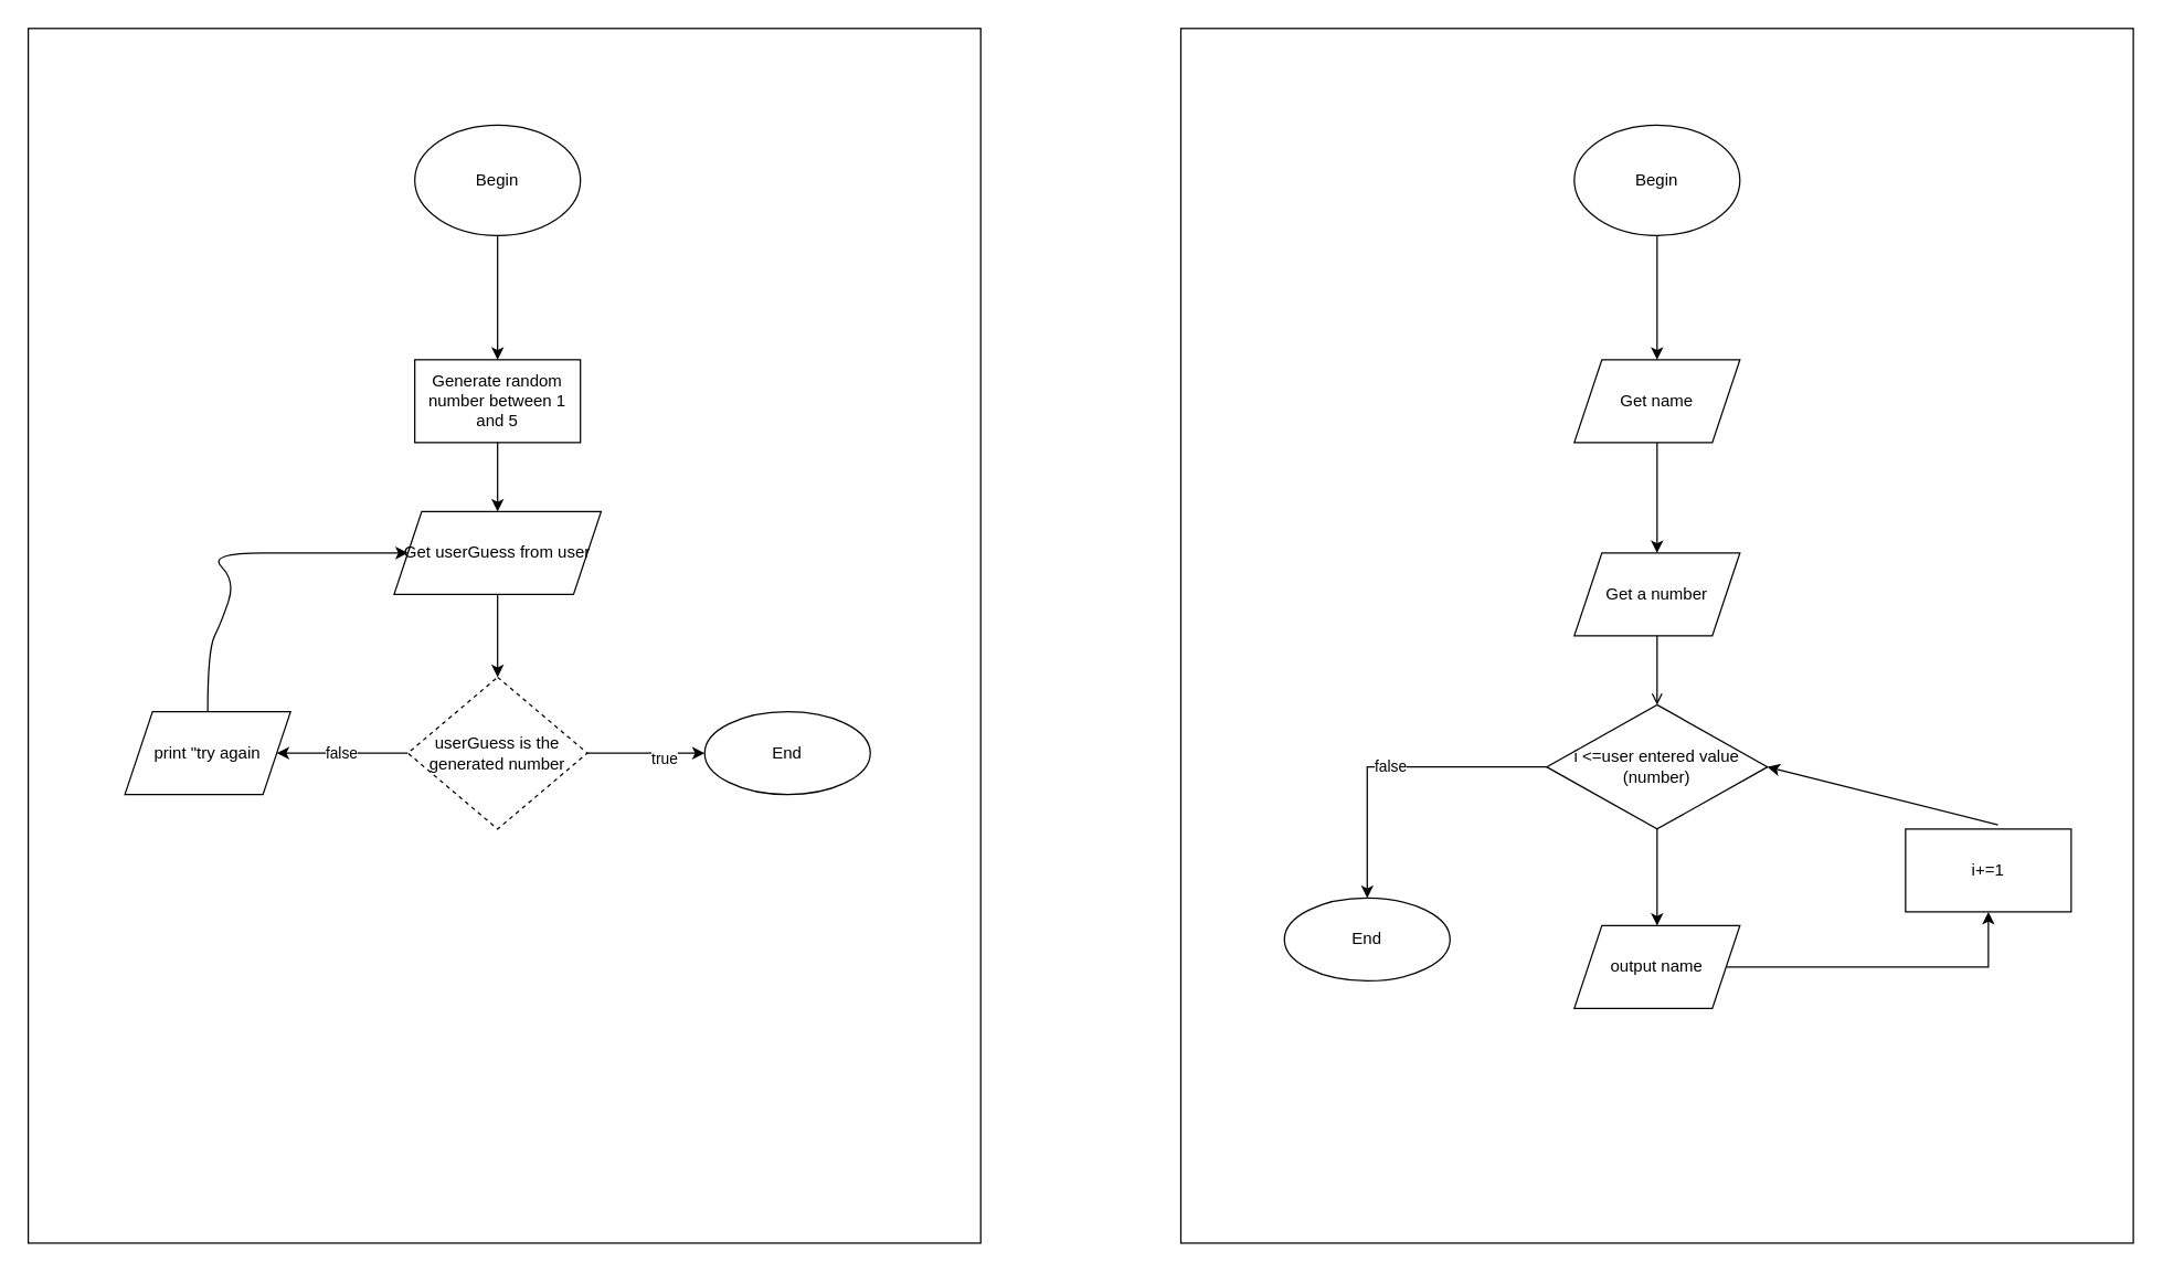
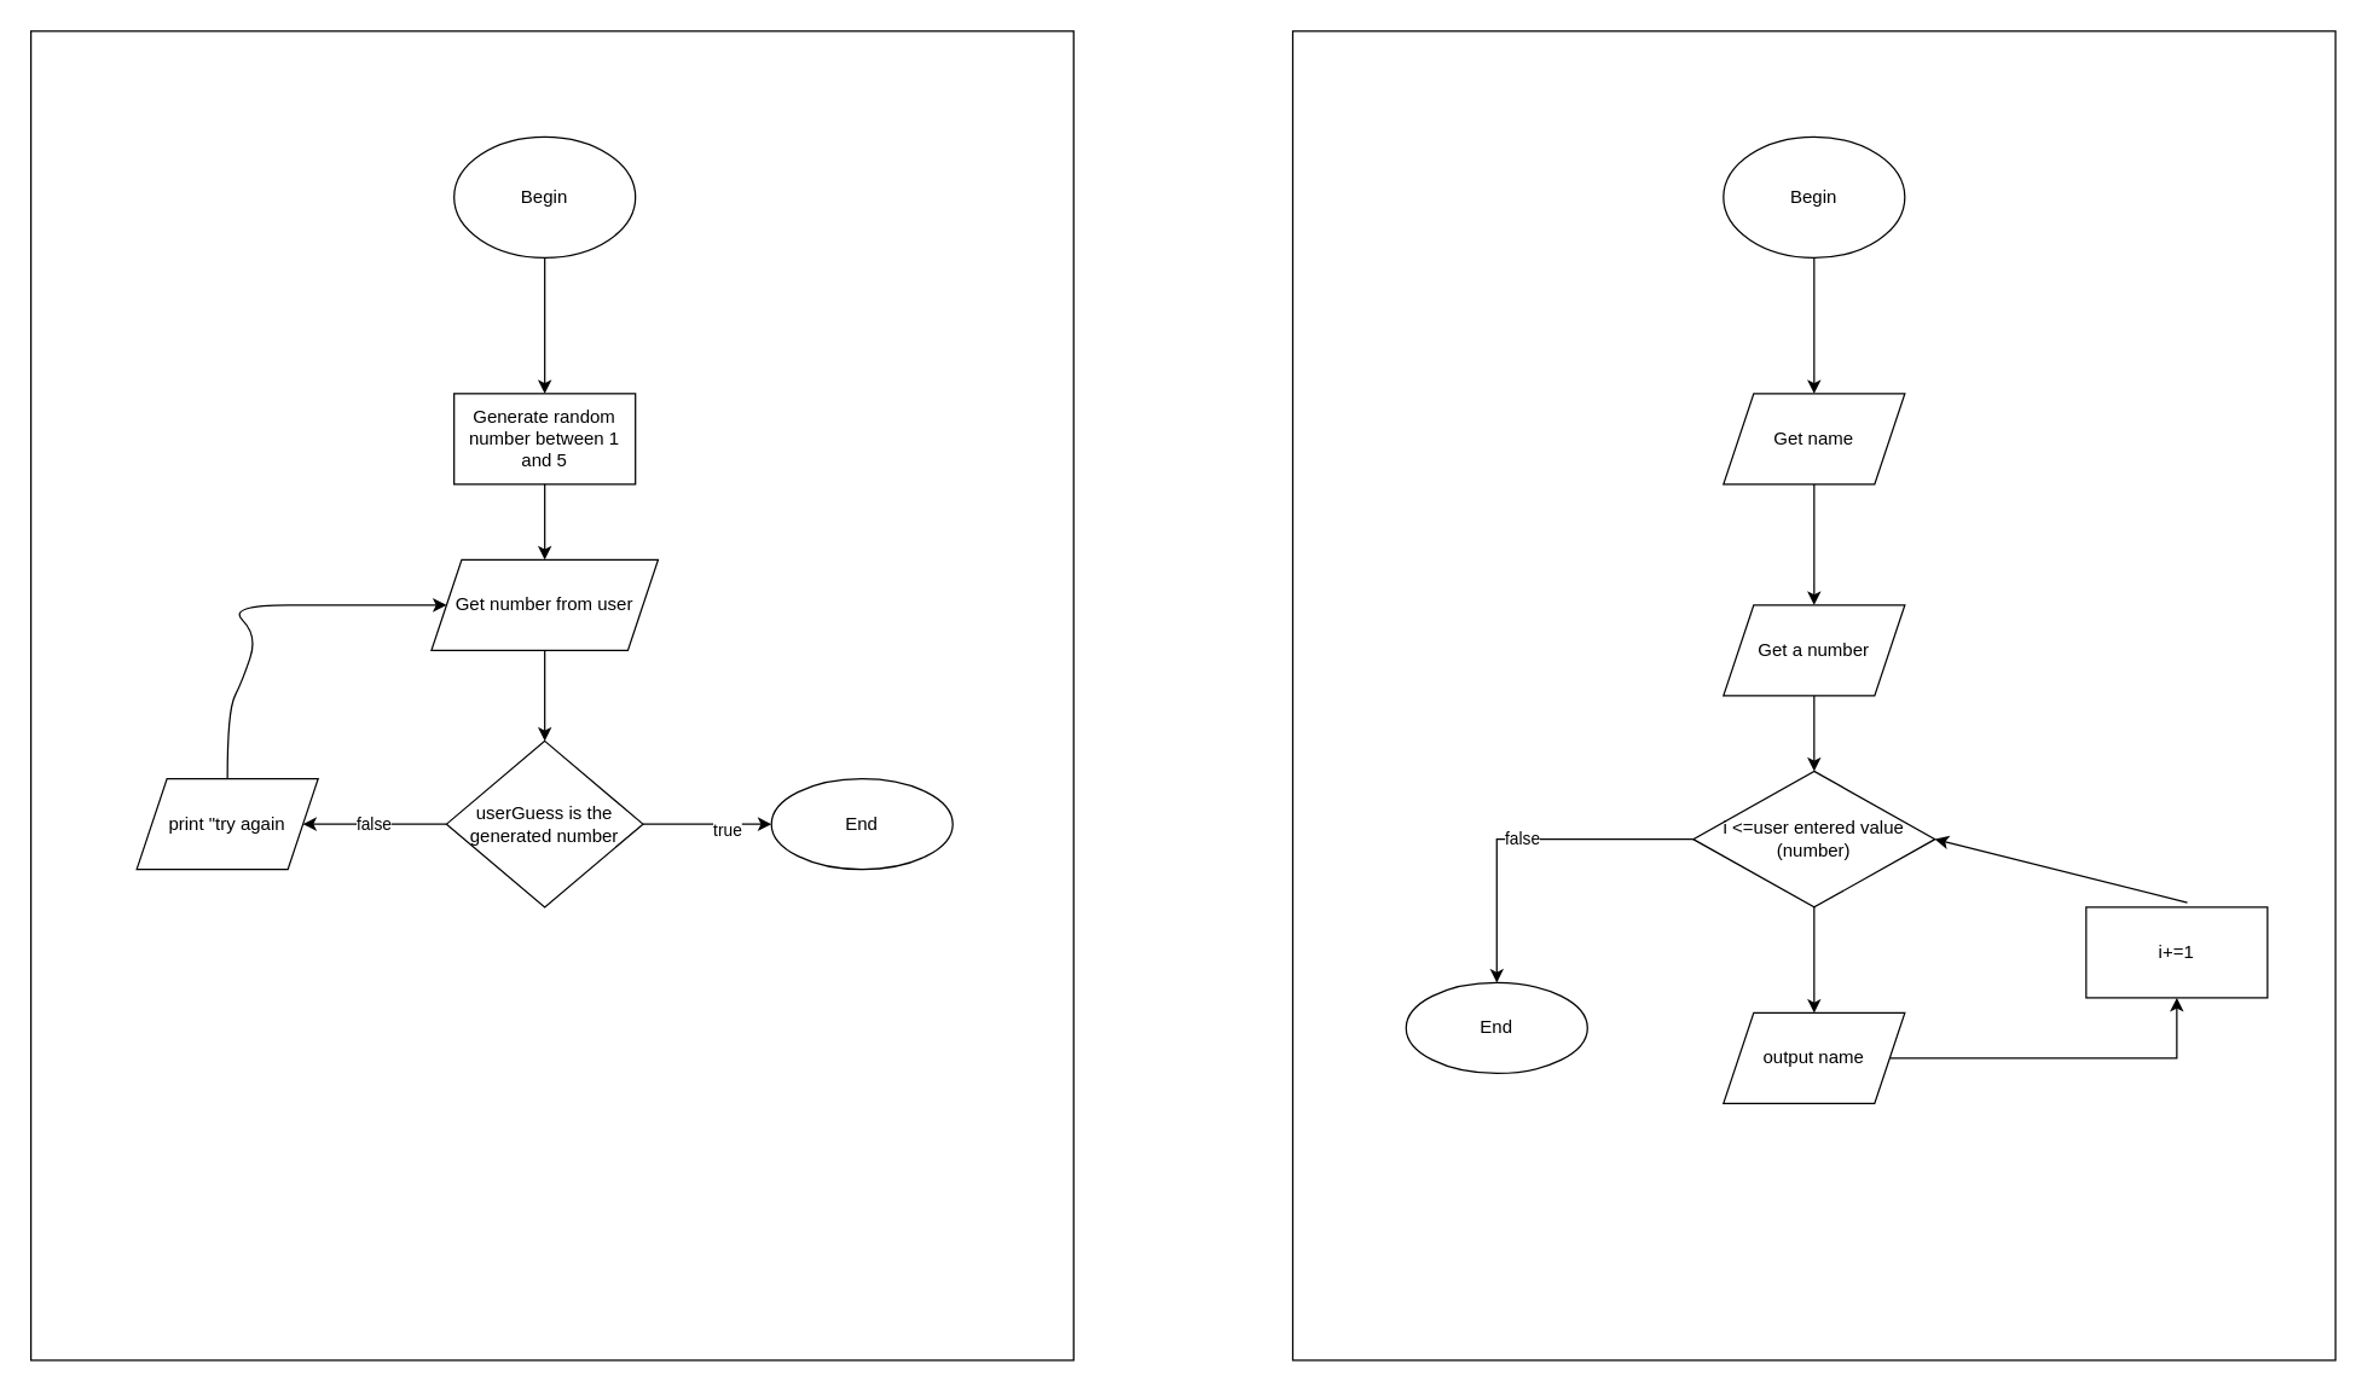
- <mxCell id="22" value="Get userGuess from user" style="shape=parallelogram;perimeter=parallelogramPerimeter;whiteSpace=wrap;html=1;fixedSize=1;" vertex="1" parent="1"><mxGeometry x="285" y="370" width="150" height="60" as="geometry" /></mxCell>
+ <mxCell id="22" value="Get number from user" style="shape=parallelogram;perimeter=parallelogramPerimeter;whiteSpace=wrap;html=1;fixedSize=1;" vertex="1" parent="1"><mxGeometry x="285" y="370" width="150" height="60" as="geometry" /></mxCell>
- <mxCell id="8" value="" style="edgeStyle=orthogonalEdgeStyle;rounded=0;orthogonalLoop=1;jettySize=auto;html=1;endArrow=open;" edge="1" parent="1" source="9" target="11"><mxGeometry relative="1" as="geometry" /></mxCell>
+ <mxCell id="8" value="" style="edgeStyle=orthogonalEdgeStyle;rounded=0;orthogonalLoop=1;jettySize=auto;html=1;" edge="1" parent="1" source="9" target="11"><mxGeometry relative="1" as="geometry" /></mxCell>
- <mxCell id="27" value="userGuess is the generated number" style="rhombus;whiteSpace=wrap;html=1;dashed=1;" vertex="1" parent="1"><mxGeometry x="295" y="490" width="130" height="110" as="geometry" /></mxCell>
+ <mxCell id="27" value="userGuess is the generated number" style="rhombus;whiteSpace=wrap;html=1;" vertex="1" parent="1"><mxGeometry x="295" y="490" width="130" height="110" as="geometry" /></mxCell>
